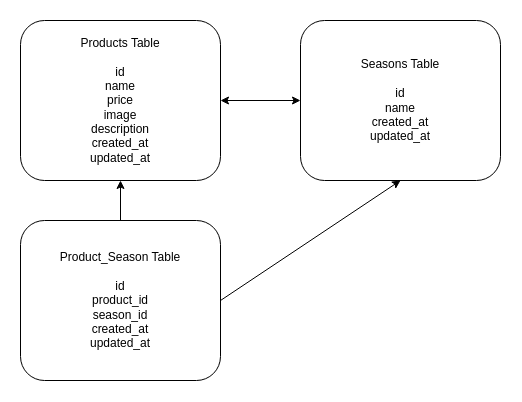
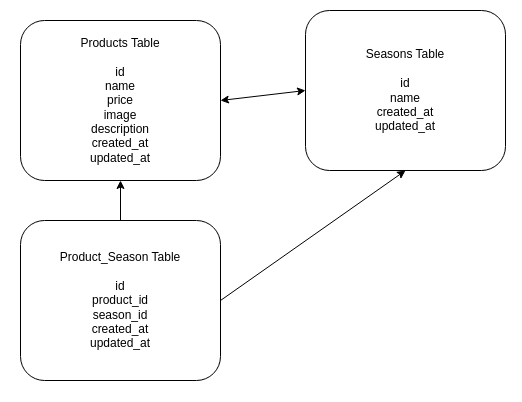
- <mxCell id="3" value="Seasons Table&lt;div&gt;&lt;br&gt;&lt;div&gt;id&lt;/div&gt;&lt;div&gt;name&lt;/div&gt;&lt;div&gt;created_at&lt;/div&gt;&lt;div&gt;updated_at&lt;/div&gt;&lt;/div&gt;" style="rounded=1;whiteSpace=wrap;html=1;" vertex="1" parent="1"><mxGeometry x="300" y="20" width="200" height="160" as="geometry" /></mxCell>
+ <mxCell id="3" value="Seasons Table&lt;div&gt;&lt;br&gt;&lt;div&gt;id&lt;/div&gt;&lt;div&gt;name&lt;/div&gt;&lt;div&gt;created_at&lt;/div&gt;&lt;div&gt;updated_at&lt;/div&gt;&lt;/div&gt;" style="rounded=1;whiteSpace=wrap;html=1;" vertex="1" parent="1"><mxGeometry x="305" y="10" width="200" height="160" as="geometry" /></mxCell>
